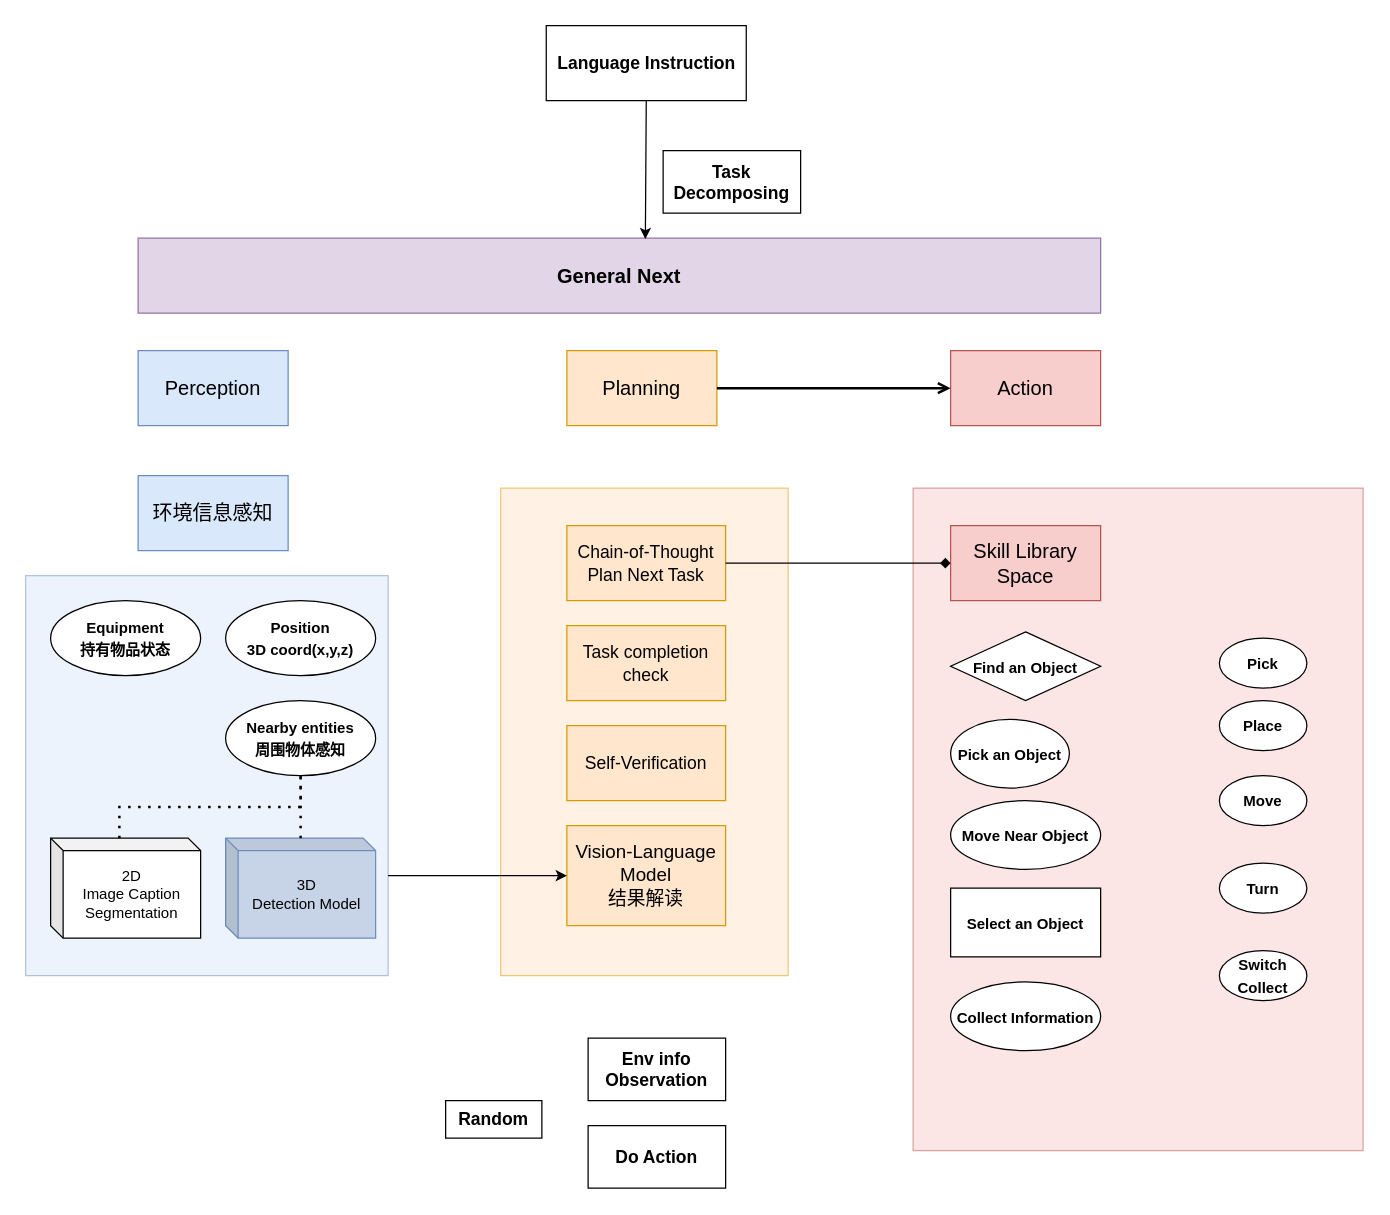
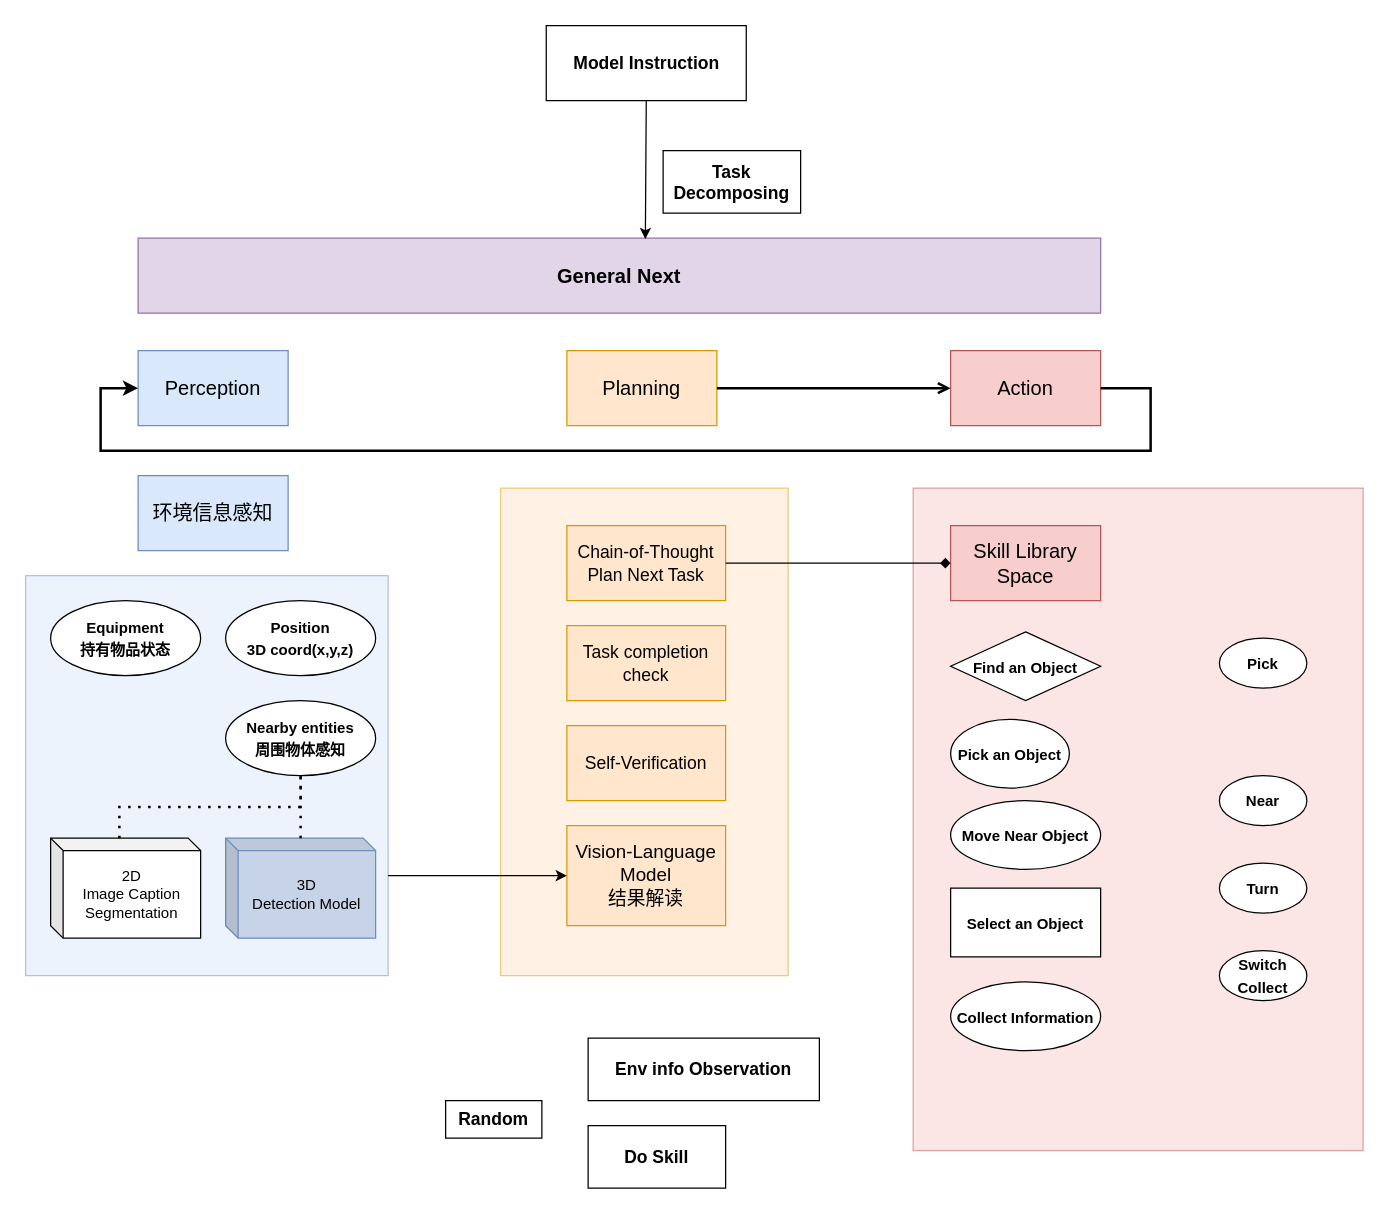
- <mxCell id="30" value="&lt;font style=&quot;font-size: 14px;&quot;&gt;&lt;b&gt;Language Instruction&lt;/b&gt;&lt;/font&gt;" style="rounded=0;whiteSpace=wrap;html=1;" parent="1" vertex="1"><mxGeometry x="436.5" y="20" width="160" height="60" as="geometry" /></mxCell>
+ <mxCell id="30" value="&lt;font style=&quot;font-size: 14px;&quot;&gt;&lt;b&gt;Model Instruction&lt;/b&gt;&lt;/font&gt;" style="rounded=0;whiteSpace=wrap;html=1;" parent="1" vertex="1"><mxGeometry x="436.5" y="20" width="160" height="60" as="geometry" /></mxCell>
+ <mxCell id="29" value="" style="endArrow=classic;html=1;rounded=0;edgeStyle=orthogonalEdgeStyle;exitX=1;exitY=0.5;exitDx=0;exitDy=0;entryX=0;entryY=0.5;entryDx=0;entryDy=0;strokeWidth=2;" parent="1" source="7" target="5" edge="1"><mxGeometry width="50" height="50" relative="1" as="geometry"><mxPoint x="520" y="420" as="sourcePoint" /><mxPoint x="570" y="370" as="targetPoint" /><Array as="points"><mxPoint x="920" y="310" /><mxPoint x="920" y="360" /><mxPoint x="80" y="360" /><mxPoint x="80" y="310" /></Array></mxGeometry></mxCell>
- <mxCell id="16" value="&lt;div style=&quot;line-height: 150%;&quot; data-docx-has-block-data=&quot;false&quot; data-page-id=&quot;PsQEdelZuojstnxGwMRclEq5nUh&quot;&gt;&lt;div class=&quot;old-record-id-UTOEdsf3Foy1ImxKm3bcTJLcnuc&quot; style=&quot;&quot;&gt;&lt;div data-docx-has-block-data=&quot;false&quot; data-page-id=&quot;PsQEdelZuojstnxGwMRclEq5nUh&quot;&gt;&lt;div class=&quot;old-record-id-ScOXdyL53oE6Iexby0Acvt4xn4d&quot; style=&quot;&quot;&gt;&lt;b&gt;Place&lt;/b&gt;&lt;/div&gt;&lt;/div&gt;&lt;span class=&quot;lark-record-clipboard&quot; data-lark-record-format=&quot;docx/text&quot; data-lark-record-data=&quot;{&amp;quot;rootId&amp;quot;:&amp;quot;PsQEdelZuojstnxGwMRclEq5nUh&amp;quot;,&amp;quot;text&amp;quot;:{&amp;quot;initialAttributedTexts&amp;quot;:{&amp;quot;text&amp;quot;:{&amp;quot;0&amp;quot;:&amp;quot;Nearby entities&amp;quot;},&amp;quot;attribs&amp;quot;:{&amp;quot;0&amp;quot;:&amp;quot;*0*1*2+f&amp;quot;}},&amp;quot;apool&amp;quot;:{&amp;quot;numToAttrib&amp;quot;:{&amp;quot;0&amp;quot;:[&amp;quot;author&amp;quot;,&amp;quot;7103759906590752771&amp;quot;],&amp;quot;1&amp;quot;:[&amp;quot;bold&amp;quot;,&amp;quot;true&amp;quot;],&amp;quot;2&amp;quot;:[&amp;quot;textHighlightBackground&amp;quot;,&amp;quot;rgba(255,246,122,0.8)&amp;quot;]},&amp;quot;nextNum&amp;quot;:3}},&amp;quot;type&amp;quot;:&amp;quot;text&amp;quot;,&amp;quot;referenceRecordMap&amp;quot;:{},&amp;quot;extra&amp;quot;:{&amp;quot;mention_page_title&amp;quot;:{},&amp;quot;external_mention_url&amp;quot;:{}},&amp;quot;isKeepQuoteContainer&amp;quot;:false,&amp;quot;isFromCode&amp;quot;:false,&amp;quot;selection&amp;quot;:[{&amp;quot;id&amp;quot;:2483,&amp;quot;type&amp;quot;:&amp;quot;text&amp;quot;,&amp;quot;selection&amp;quot;:{&amp;quot;start&amp;quot;:0,&amp;quot;end&amp;quot;:15},&amp;quot;recordId&amp;quot;:&amp;quot;ScOXdyL53oE6Iexby0Acvt4xn4d&amp;quot;}],&amp;quot;payloadMap&amp;quot;:{},&amp;quot;isCut&amp;quot;:false}&quot;&gt;&lt;/span&gt;&lt;/div&gt;&lt;/div&gt;" style="ellipse;whiteSpace=wrap;html=1;" parent="1" vertex="1"><mxGeometry x="975" y="560" width="70" height="40" as="geometry" /></mxCell>
- <mxCell id="17" value="&lt;div style=&quot;line-height: 150%;&quot; data-docx-has-block-data=&quot;false&quot; data-page-id=&quot;PsQEdelZuojstnxGwMRclEq5nUh&quot;&gt;&lt;div class=&quot;old-record-id-UTOEdsf3Foy1ImxKm3bcTJLcnuc&quot; style=&quot;&quot;&gt;&lt;div data-docx-has-block-data=&quot;false&quot; data-page-id=&quot;PsQEdelZuojstnxGwMRclEq5nUh&quot;&gt;&lt;div class=&quot;old-record-id-ScOXdyL53oE6Iexby0Acvt4xn4d&quot; style=&quot;&quot;&gt;&lt;b&gt;Move&lt;/b&gt;&lt;/div&gt;&lt;/div&gt;&lt;span class=&quot;lark-record-clipboard&quot; data-lark-record-format=&quot;docx/text&quot; data-lark-record-data=&quot;{&amp;quot;rootId&amp;quot;:&amp;quot;PsQEdelZuojstnxGwMRclEq5nUh&amp;quot;,&amp;quot;text&amp;quot;:{&amp;quot;initialAttributedTexts&amp;quot;:{&amp;quot;text&amp;quot;:{&amp;quot;0&amp;quot;:&amp;quot;Nearby entities&amp;quot;},&amp;quot;attribs&amp;quot;:{&amp;quot;0&amp;quot;:&amp;quot;*0*1*2+f&amp;quot;}},&amp;quot;apool&amp;quot;:{&amp;quot;numToAttrib&amp;quot;:{&amp;quot;0&amp;quot;:[&amp;quot;author&amp;quot;,&amp;quot;7103759906590752771&amp;quot;],&amp;quot;1&amp;quot;:[&amp;quot;bold&amp;quot;,&amp;quot;true&amp;quot;],&amp;quot;2&amp;quot;:[&amp;quot;textHighlightBackground&amp;quot;,&amp;quot;rgba(255,246,122,0.8)&amp;quot;]},&amp;quot;nextNum&amp;quot;:3}},&amp;quot;type&amp;quot;:&amp;quot;text&amp;quot;,&amp;quot;referenceRecordMap&amp;quot;:{},&amp;quot;extra&amp;quot;:{&amp;quot;mention_page_title&amp;quot;:{},&amp;quot;external_mention_url&amp;quot;:{}},&amp;quot;isKeepQuoteContainer&amp;quot;:false,&amp;quot;isFromCode&amp;quot;:false,&amp;quot;selection&amp;quot;:[{&amp;quot;id&amp;quot;:2483,&amp;quot;type&amp;quot;:&amp;quot;text&amp;quot;,&amp;quot;selection&amp;quot;:{&amp;quot;start&amp;quot;:0,&amp;quot;end&amp;quot;:15},&amp;quot;recordId&amp;quot;:&amp;quot;ScOXdyL53oE6Iexby0Acvt4xn4d&amp;quot;}],&amp;quot;payloadMap&amp;quot;:{},&amp;quot;isCut&amp;quot;:false}&quot;&gt;&lt;/span&gt;&lt;/div&gt;&lt;/div&gt;" style="ellipse;whiteSpace=wrap;html=1;" parent="1" vertex="1"><mxGeometry x="975" y="620" width="70" height="40" as="geometry" /></mxCell>
+ <mxCell id="17" value="&lt;div style=&quot;line-height: 150%;&quot; data-docx-has-block-data=&quot;false&quot; data-page-id=&quot;PsQEdelZuojstnxGwMRclEq5nUh&quot;&gt;&lt;div class=&quot;old-record-id-UTOEdsf3Foy1ImxKm3bcTJLcnuc&quot; style=&quot;&quot;&gt;&lt;div data-docx-has-block-data=&quot;false&quot; data-page-id=&quot;PsQEdelZuojstnxGwMRclEq5nUh&quot;&gt;&lt;div class=&quot;old-record-id-ScOXdyL53oE6Iexby0Acvt4xn4d&quot; style=&quot;&quot;&gt;&lt;b&gt;Near&lt;/b&gt;&lt;/div&gt;&lt;/div&gt;&lt;span class=&quot;lark-record-clipboard&quot; data-lark-record-format=&quot;docx/text&quot; data-lark-record-data=&quot;{&amp;quot;rootId&amp;quot;:&amp;quot;PsQEdelZuojstnxGwMRclEq5nUh&amp;quot;,&amp;quot;text&amp;quot;:{&amp;quot;initialAttributedTexts&amp;quot;:{&amp;quot;text&amp;quot;:{&amp;quot;0&amp;quot;:&amp;quot;Nearby entities&amp;quot;},&amp;quot;attribs&amp;quot;:{&amp;quot;0&amp;quot;:&amp;quot;*0*1*2+f&amp;quot;}},&amp;quot;apool&amp;quot;:{&amp;quot;numToAttrib&amp;quot;:{&amp;quot;0&amp;quot;:[&amp;quot;author&amp;quot;,&amp;quot;7103759906590752771&amp;quot;],&amp;quot;1&amp;quot;:[&amp;quot;bold&amp;quot;,&amp;quot;true&amp;quot;],&amp;quot;2&amp;quot;:[&amp;quot;textHighlightBackground&amp;quot;,&amp;quot;rgba(255,246,122,0.8)&amp;quot;]},&amp;quot;nextNum&amp;quot;:3}},&amp;quot;type&amp;quot;:&amp;quot;text&amp;quot;,&amp;quot;referenceRecordMap&amp;quot;:{},&amp;quot;extra&amp;quot;:{&amp;quot;mention_page_title&amp;quot;:{},&amp;quot;external_mention_url&amp;quot;:{}},&amp;quot;isKeepQuoteContainer&amp;quot;:false,&amp;quot;isFromCode&amp;quot;:false,&amp;quot;selection&amp;quot;:[{&amp;quot;id&amp;quot;:2483,&amp;quot;type&amp;quot;:&amp;quot;text&amp;quot;,&amp;quot;selection&amp;quot;:{&amp;quot;start&amp;quot;:0,&amp;quot;end&amp;quot;:15},&amp;quot;recordId&amp;quot;:&amp;quot;ScOXdyL53oE6Iexby0Acvt4xn4d&amp;quot;}],&amp;quot;payloadMap&amp;quot;:{},&amp;quot;isCut&amp;quot;:false}&quot;&gt;&lt;/span&gt;&lt;/div&gt;&lt;/div&gt;" style="ellipse;whiteSpace=wrap;html=1;" parent="1" vertex="1"><mxGeometry x="975" y="620" width="70" height="40" as="geometry" /></mxCell>
- <mxCell id="36" value="&lt;font style=&quot;font-size: 14px;&quot;&gt;&lt;b&gt;Env info Observation&lt;br&gt;&lt;/b&gt;&lt;/font&gt;" style="rounded=0;whiteSpace=wrap;html=1;" parent="1" vertex="1"><mxGeometry x="470" y="830" width="110" height="50" as="geometry" /></mxCell>
+ <mxCell id="36" value="&lt;font style=&quot;font-size: 14px;&quot;&gt;&lt;b&gt;Env info Observation&lt;br&gt;&lt;/b&gt;&lt;/font&gt;" style="rounded=0;whiteSpace=wrap;html=1;" parent="1" vertex="1"><mxGeometry x="470" y="830" width="185" height="50" as="geometry" /></mxCell>
- <mxCell id="37" value="&lt;font style=&quot;font-size: 14px;&quot;&gt;&lt;b&gt;Do Action&lt;br&gt;&lt;/b&gt;&lt;/font&gt;" style="rounded=0;whiteSpace=wrap;html=1;" parent="1" vertex="1"><mxGeometry x="470" y="900" width="110" height="50" as="geometry" /></mxCell>
+ <mxCell id="37" value="&lt;font style=&quot;font-size: 14px;&quot;&gt;&lt;b&gt;Do Skill&lt;br&gt;&lt;/b&gt;&lt;/font&gt;" style="rounded=0;whiteSpace=wrap;html=1;" parent="1" vertex="1"><mxGeometry x="470" y="900" width="110" height="50" as="geometry" /></mxCell>
